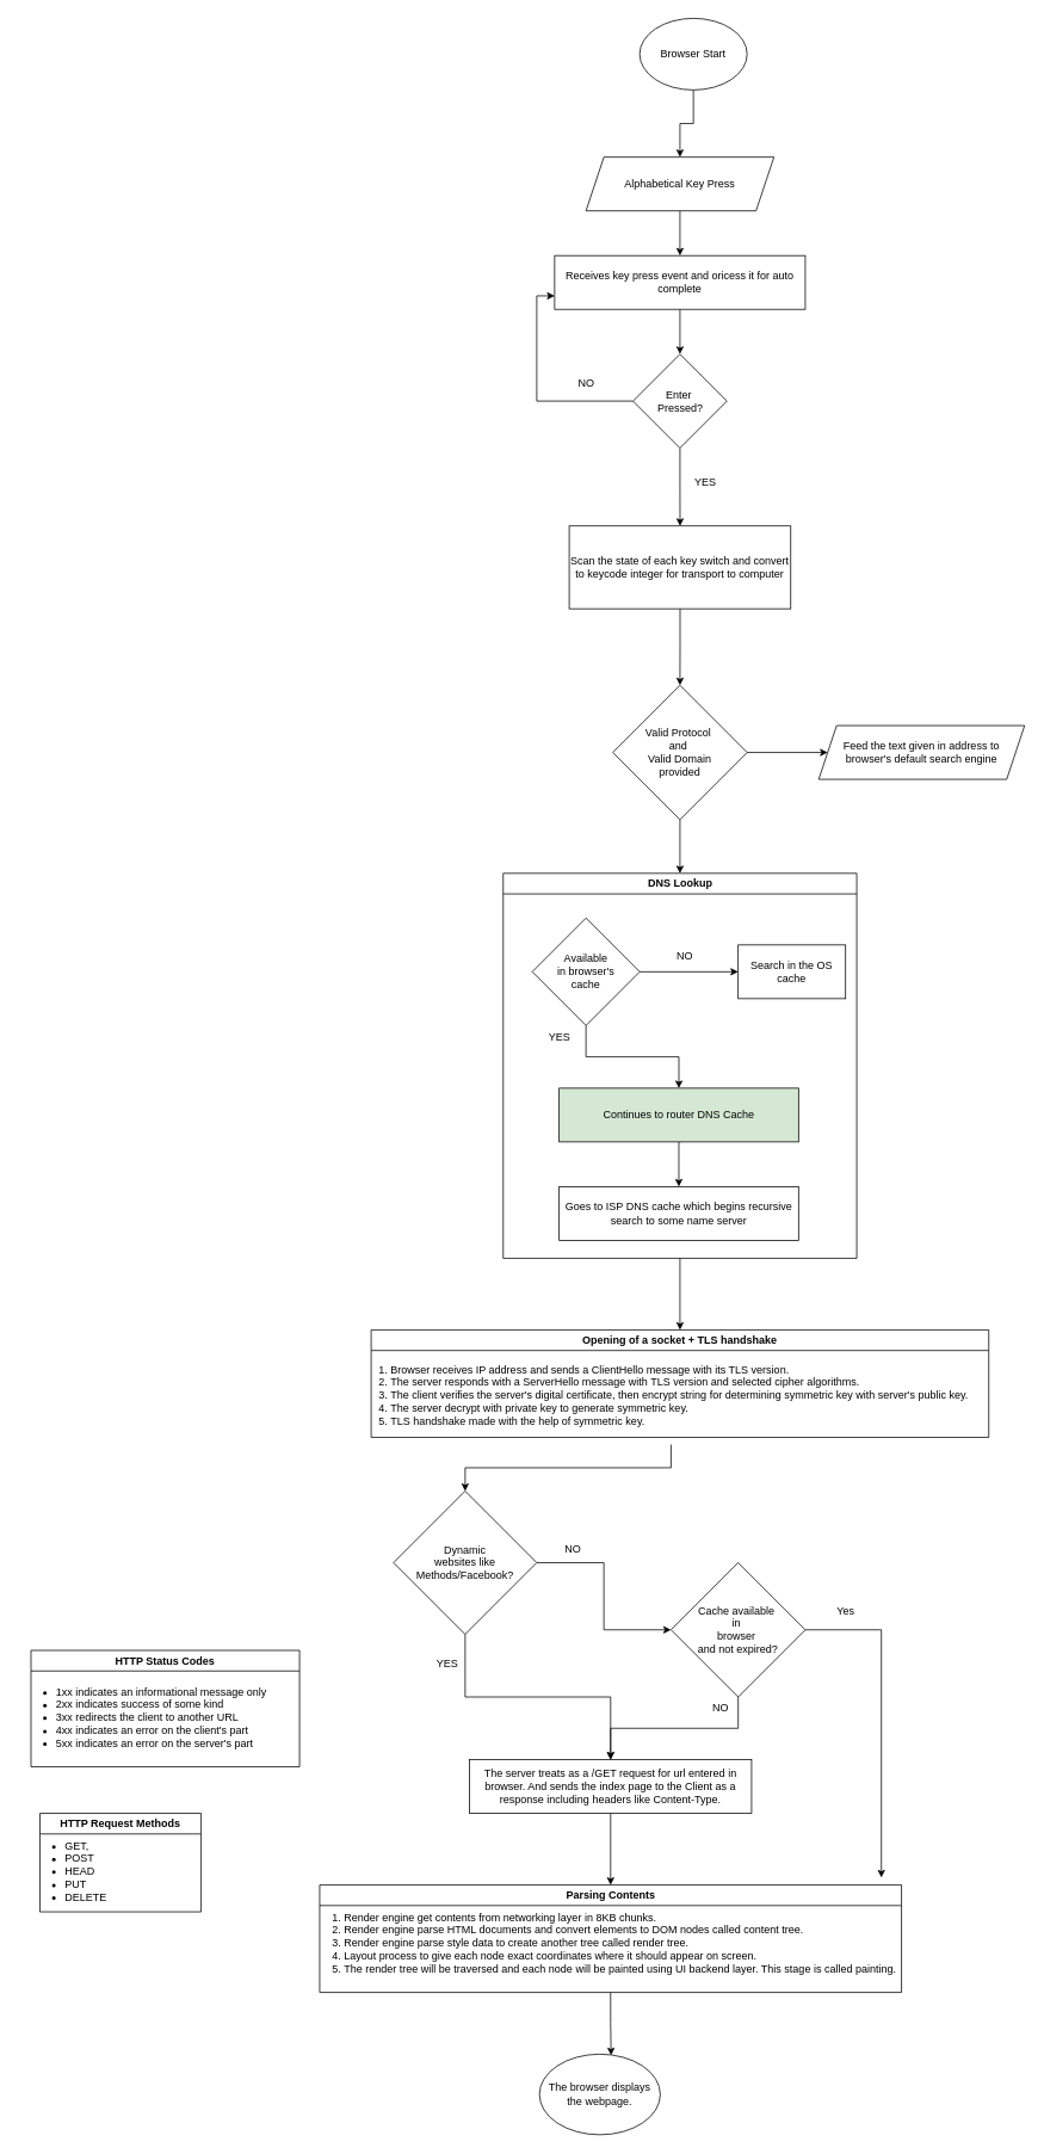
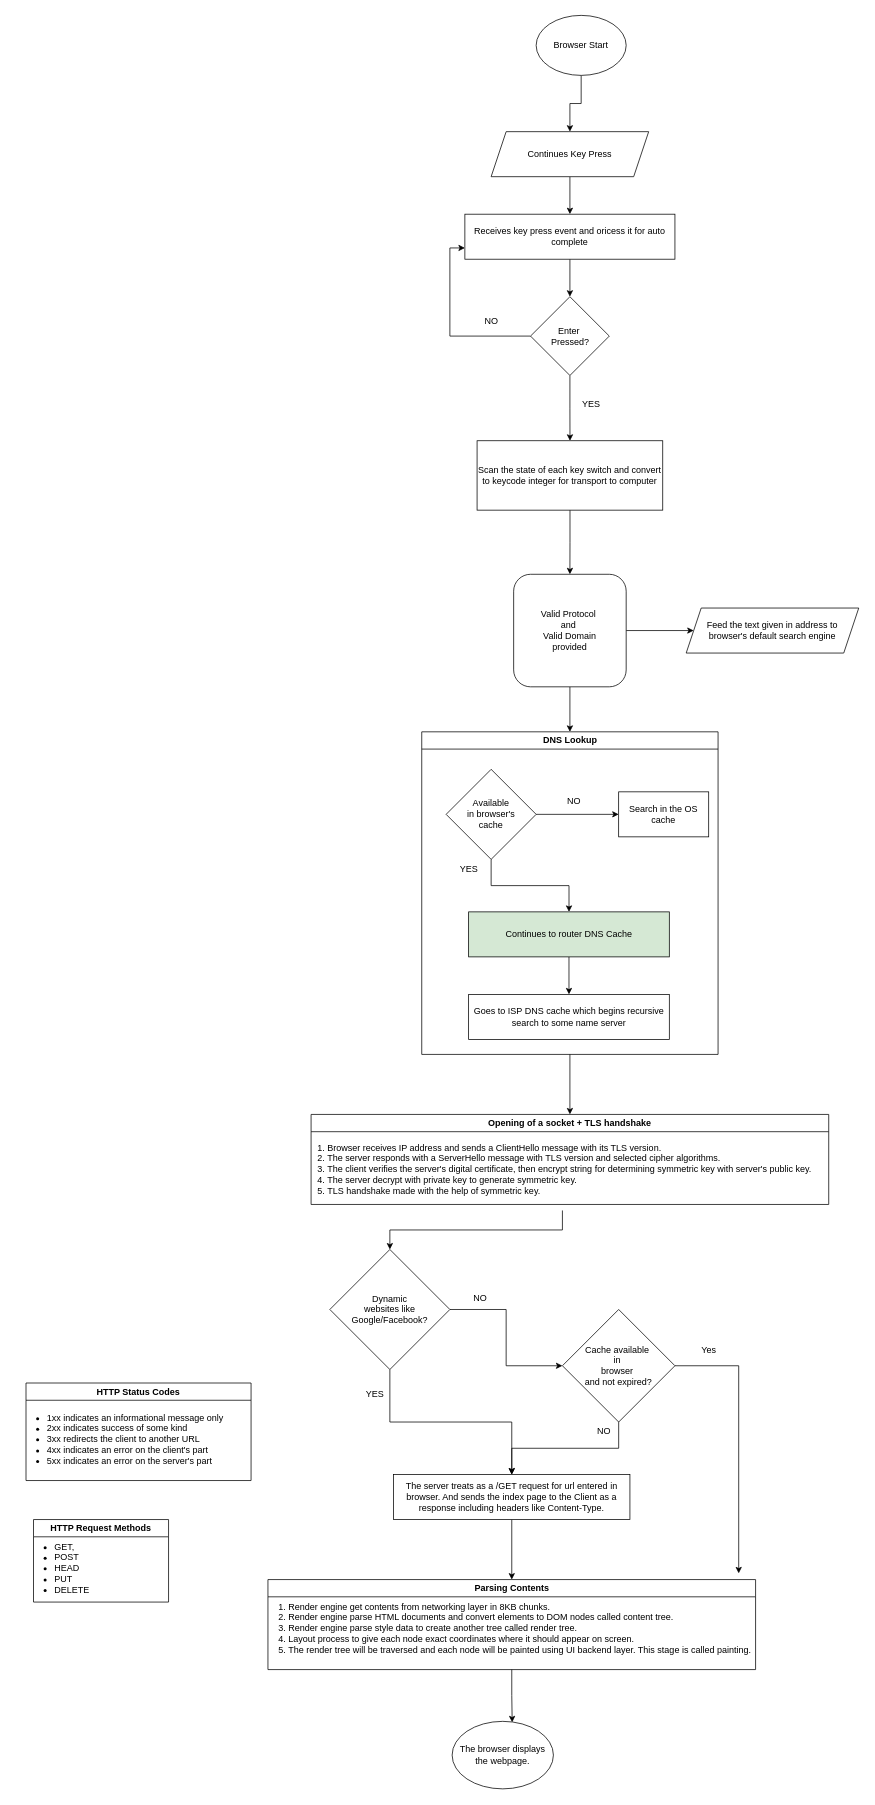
- <mxCell id="5" value="Alphabetical Key Press" style="shape=parallelogram;perimeter=parallelogramPerimeter;whiteSpace=wrap;html=1;fixedSize=1;" parent="1" vertex="1"><mxGeometry x="654" y="175" width="210" height="60" as="geometry" /></mxCell>
+ <mxCell id="5" value="Continues Key Press" style="shape=parallelogram;perimeter=parallelogramPerimeter;whiteSpace=wrap;html=1;fixedSize=1;" parent="1" vertex="1"><mxGeometry x="654" y="175" width="210" height="60" as="geometry" /></mxCell>
- <mxCell id="17" value="Valid Protocol&amp;nbsp;&lt;div&gt;and&amp;nbsp;&lt;/div&gt;&lt;div&gt;Valid Domain&lt;/div&gt;&lt;div&gt;provided&lt;/div&gt;" style="rhombus;whiteSpace=wrap;html=1;" parent="1" vertex="1"><mxGeometry x="684" y="765" width="150" height="150" as="geometry" /></mxCell>
+ <mxCell id="17" value="Valid Protocol&amp;nbsp;&lt;div&gt;and&amp;nbsp;&lt;/div&gt;&lt;div&gt;Valid Domain&lt;/div&gt;&lt;div&gt;provided&lt;/div&gt;" style="whiteSpace=wrap;html=1;rounded=1;" parent="1" vertex="1"><mxGeometry x="684" y="765" width="150" height="150" as="geometry" /></mxCell>
- <mxCell id="34" value="Dynamic&lt;div&gt;websites like&lt;/div&gt;&lt;div&gt;Methods/Facebook?&lt;/div&gt;" style="rhombus;whiteSpace=wrap;html=1;" vertex="1" parent="1"><mxGeometry x="439" y="1665" width="160" height="160" as="geometry" /></mxCell>
+ <mxCell id="34" value="Dynamic&lt;div&gt;websites like&lt;/div&gt;&lt;div&gt;Google/Facebook?&lt;/div&gt;" style="rhombus;whiteSpace=wrap;html=1;" vertex="1" parent="1"><mxGeometry x="439" y="1665" width="160" height="160" as="geometry" /></mxCell>
